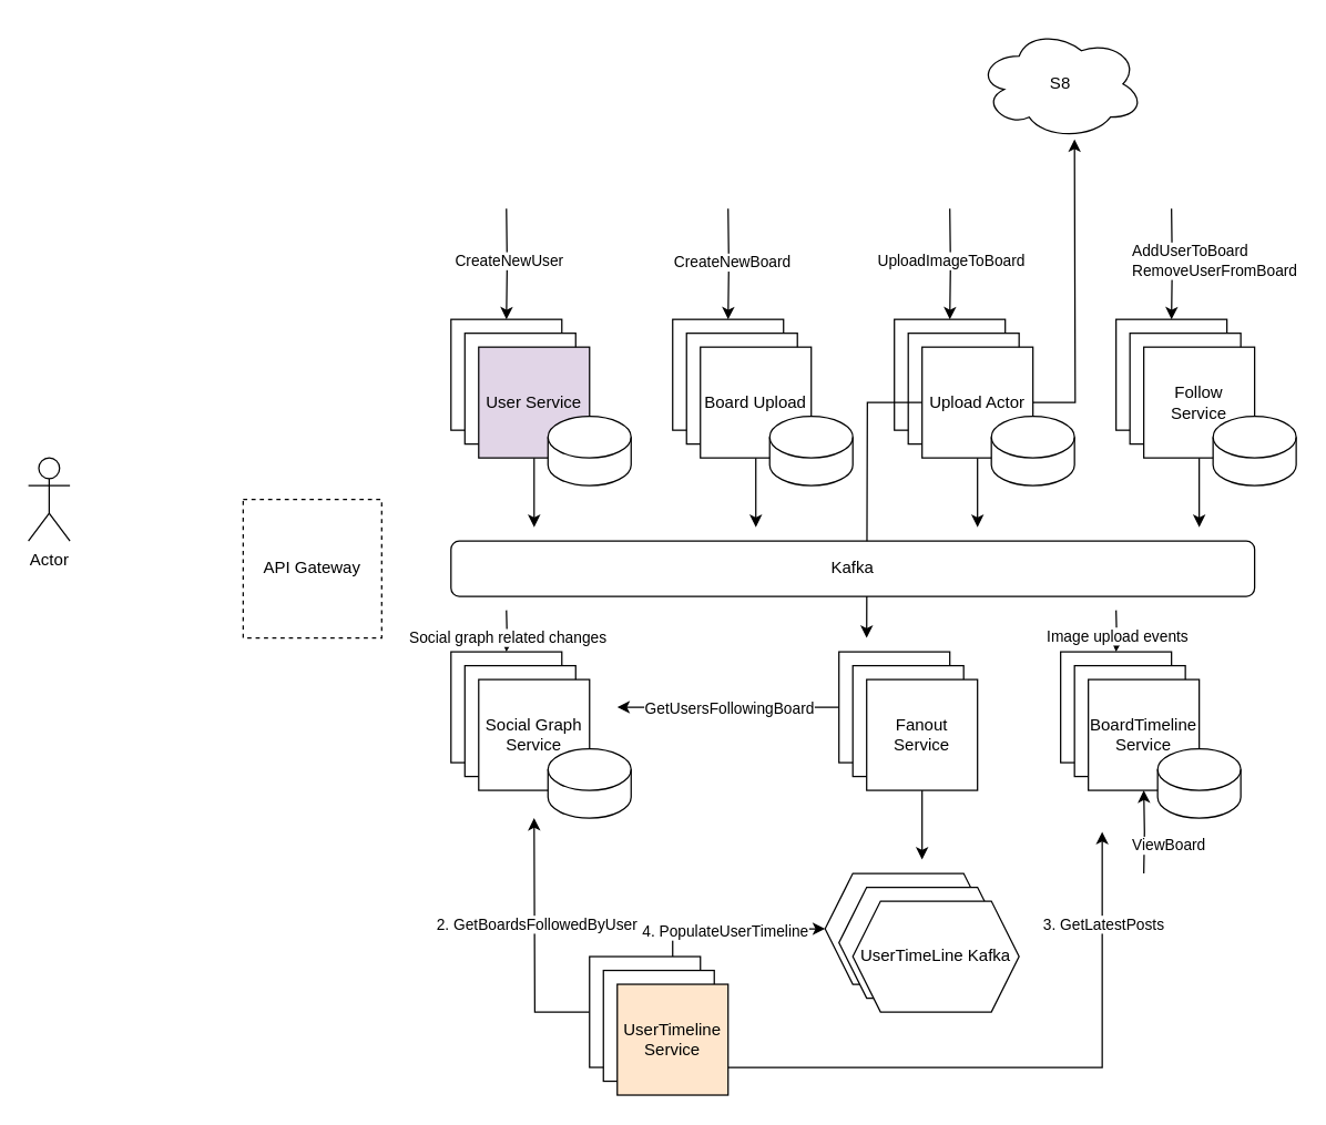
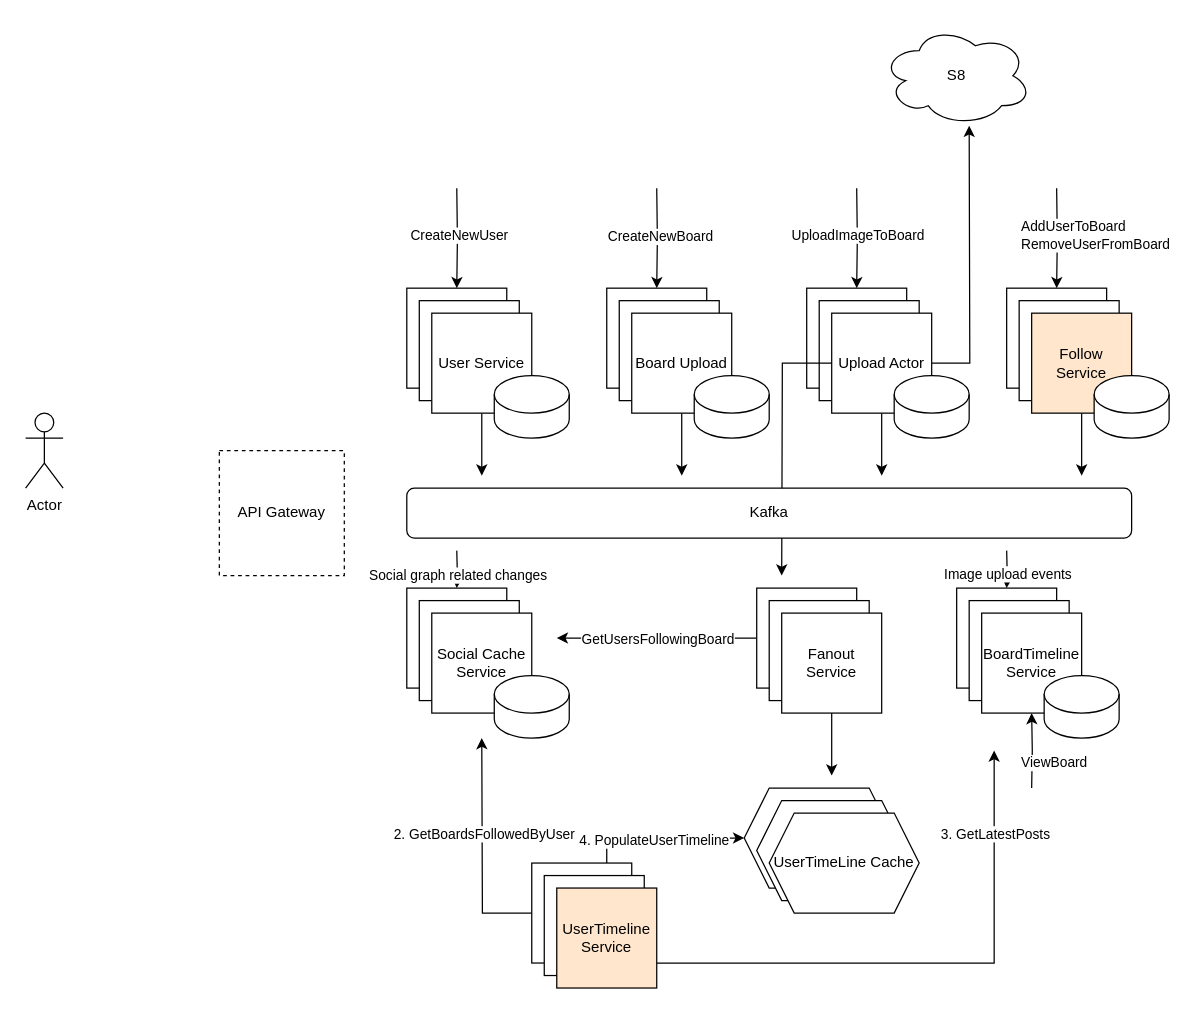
- <mxCell id="9" value="User Service" style="whiteSpace=wrap;html=1;aspect=fixed;fillColor=#e1d5e7;" vertex="1" parent="1"><mxGeometry x="345" y="250" width="80" height="80" as="geometry" /></mxCell>
+ <mxCell id="9" value="User Service" style="whiteSpace=wrap;html=1;aspect=fixed;" vertex="1" parent="1"><mxGeometry x="345" y="250" width="80" height="80" as="geometry" /></mxCell>
- <mxCell id="38" value="Follow Service" style="whiteSpace=wrap;html=1;aspect=fixed;" vertex="1" parent="1"><mxGeometry x="825" y="250" width="80" height="80" as="geometry" /></mxCell>
+ <mxCell id="38" value="Follow Service" style="whiteSpace=wrap;html=1;aspect=fixed;fillColor=#ffe6cc;" vertex="1" parent="1"><mxGeometry x="825" y="250" width="80" height="80" as="geometry" /></mxCell>
- <mxCell id="31" value="Social Graph Service" style="whiteSpace=wrap;html=1;aspect=fixed;" vertex="1" parent="1"><mxGeometry x="345" y="490" width="80" height="80" as="geometry" /></mxCell>
+ <mxCell id="31" value="Social Cache Service" style="whiteSpace=wrap;html=1;aspect=fixed;" vertex="1" parent="1"><mxGeometry x="345" y="490" width="80" height="80" as="geometry" /></mxCell>
- <mxCell id="65" value="UserTimeLine Kafka" style="shape=hexagon;perimeter=hexagonPerimeter2;whiteSpace=wrap;html=1;fixedSize=1;" vertex="1" parent="1"><mxGeometry x="615" y="650" width="120" height="80" as="geometry" /></mxCell>
+ <mxCell id="65" value="UserTimeLine Cache" style="shape=hexagon;perimeter=hexagonPerimeter2;whiteSpace=wrap;html=1;fixedSize=1;" vertex="1" parent="1"><mxGeometry x="615" y="650" width="120" height="80" as="geometry" /></mxCell>
